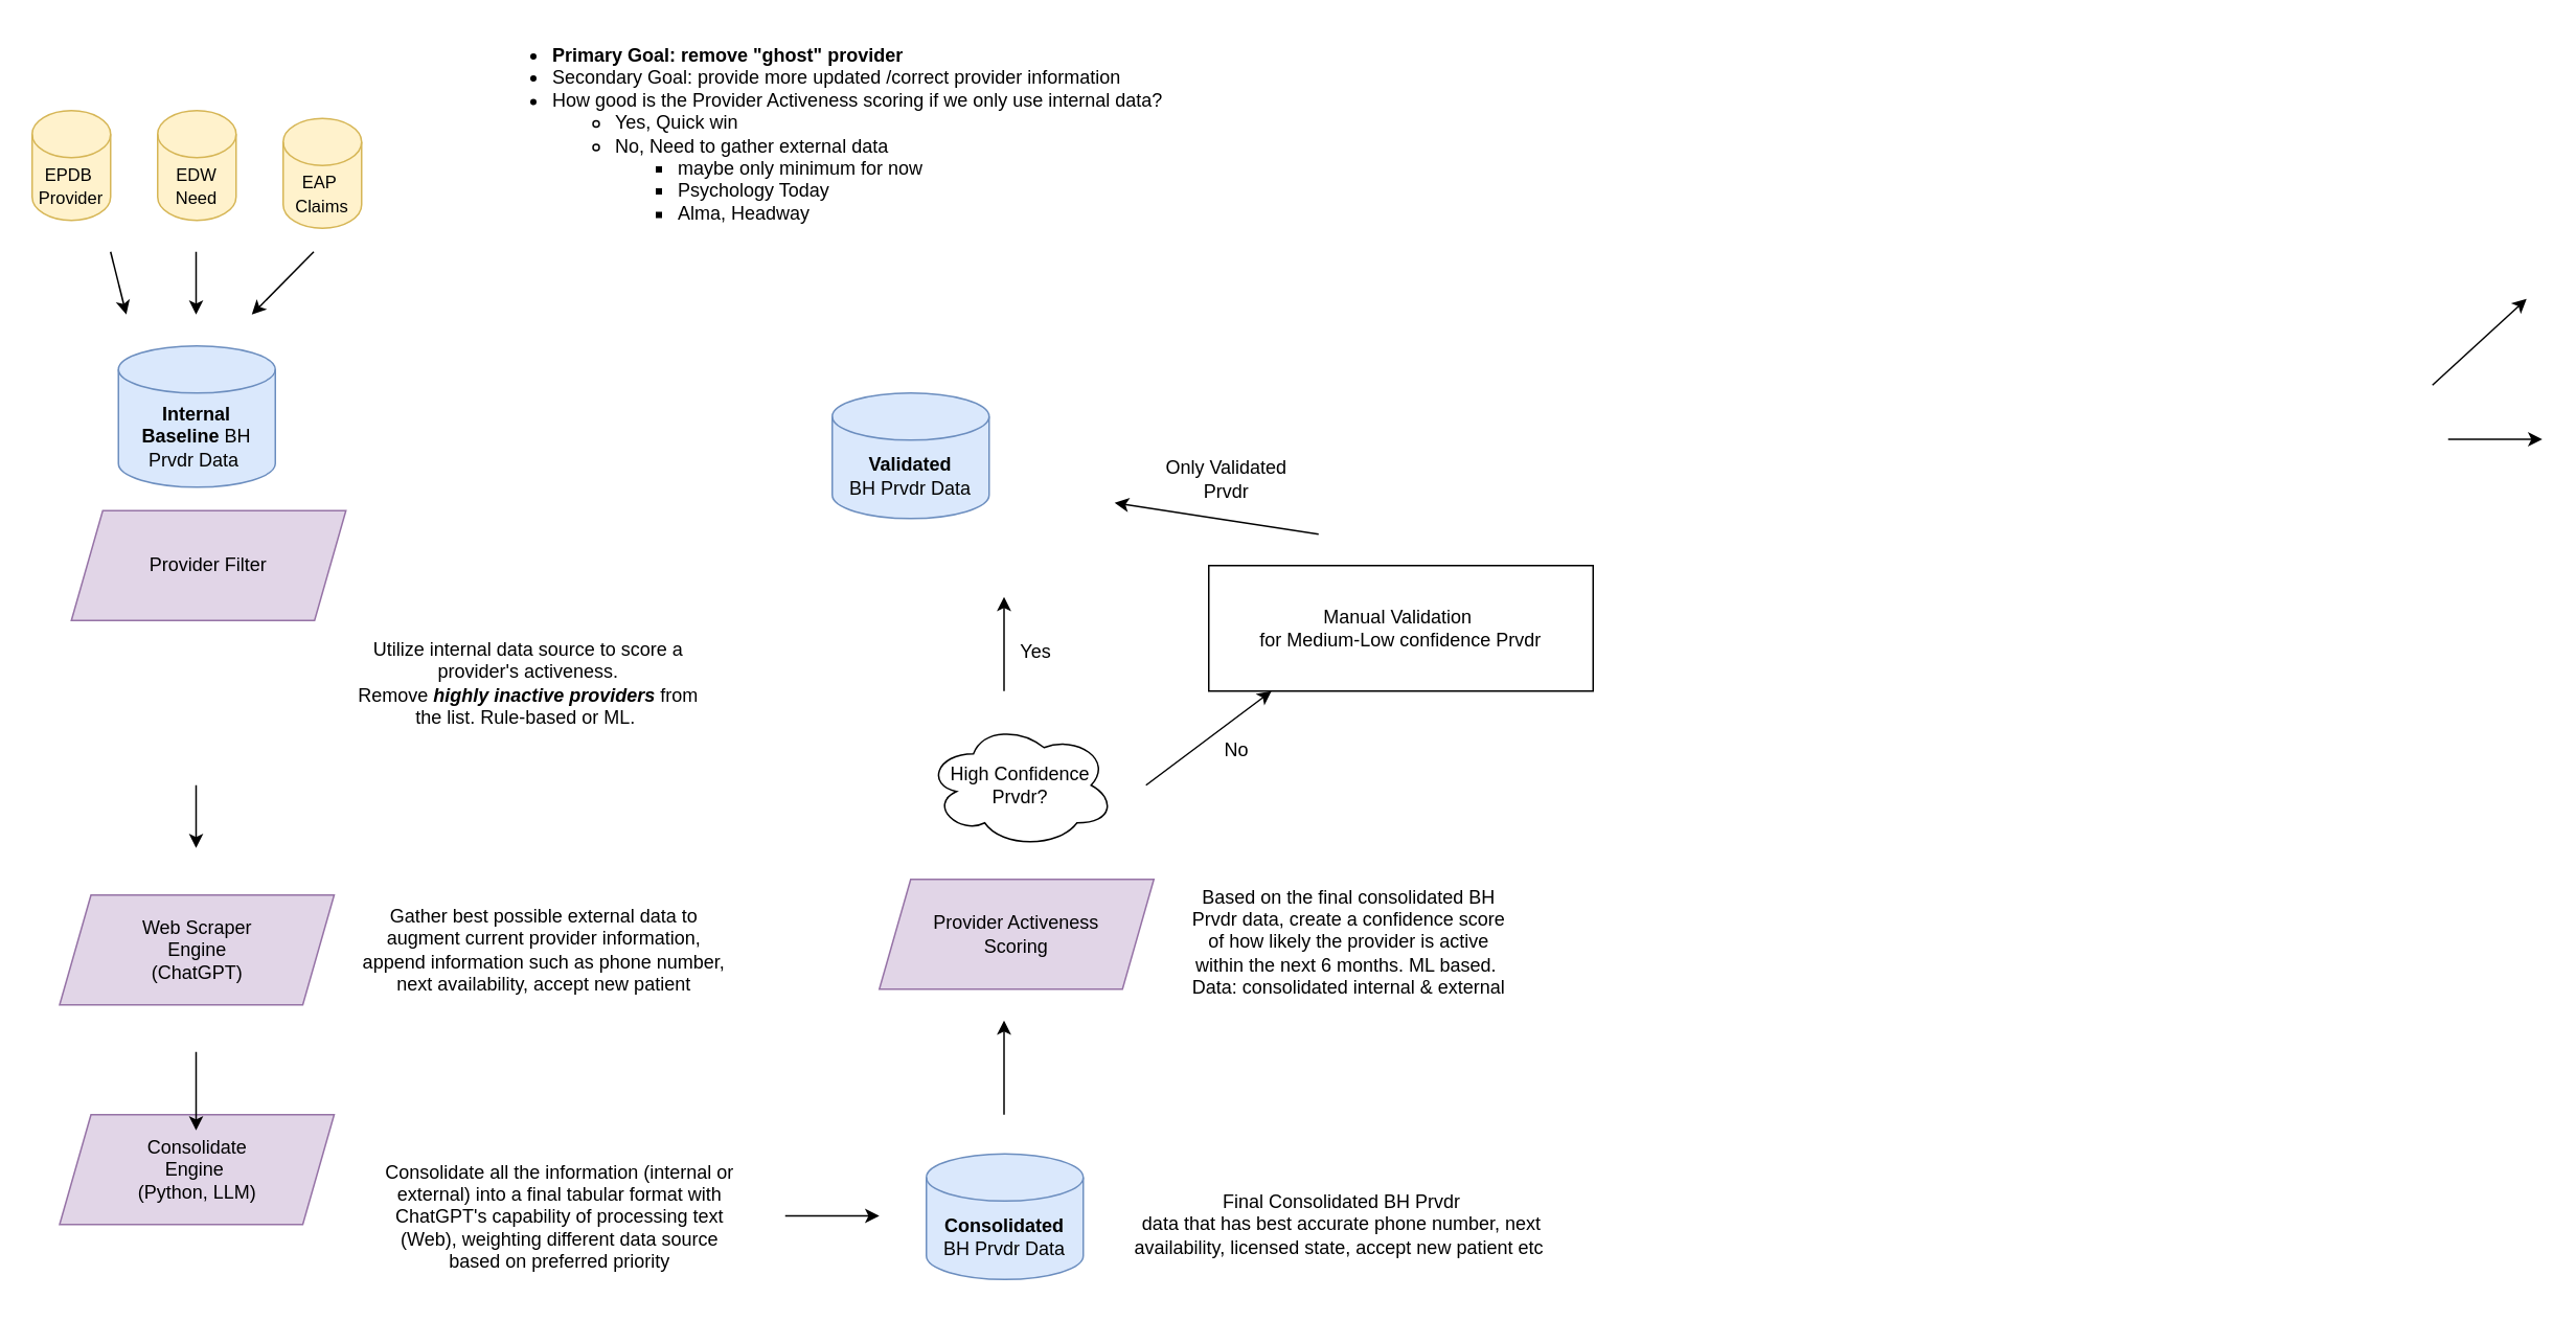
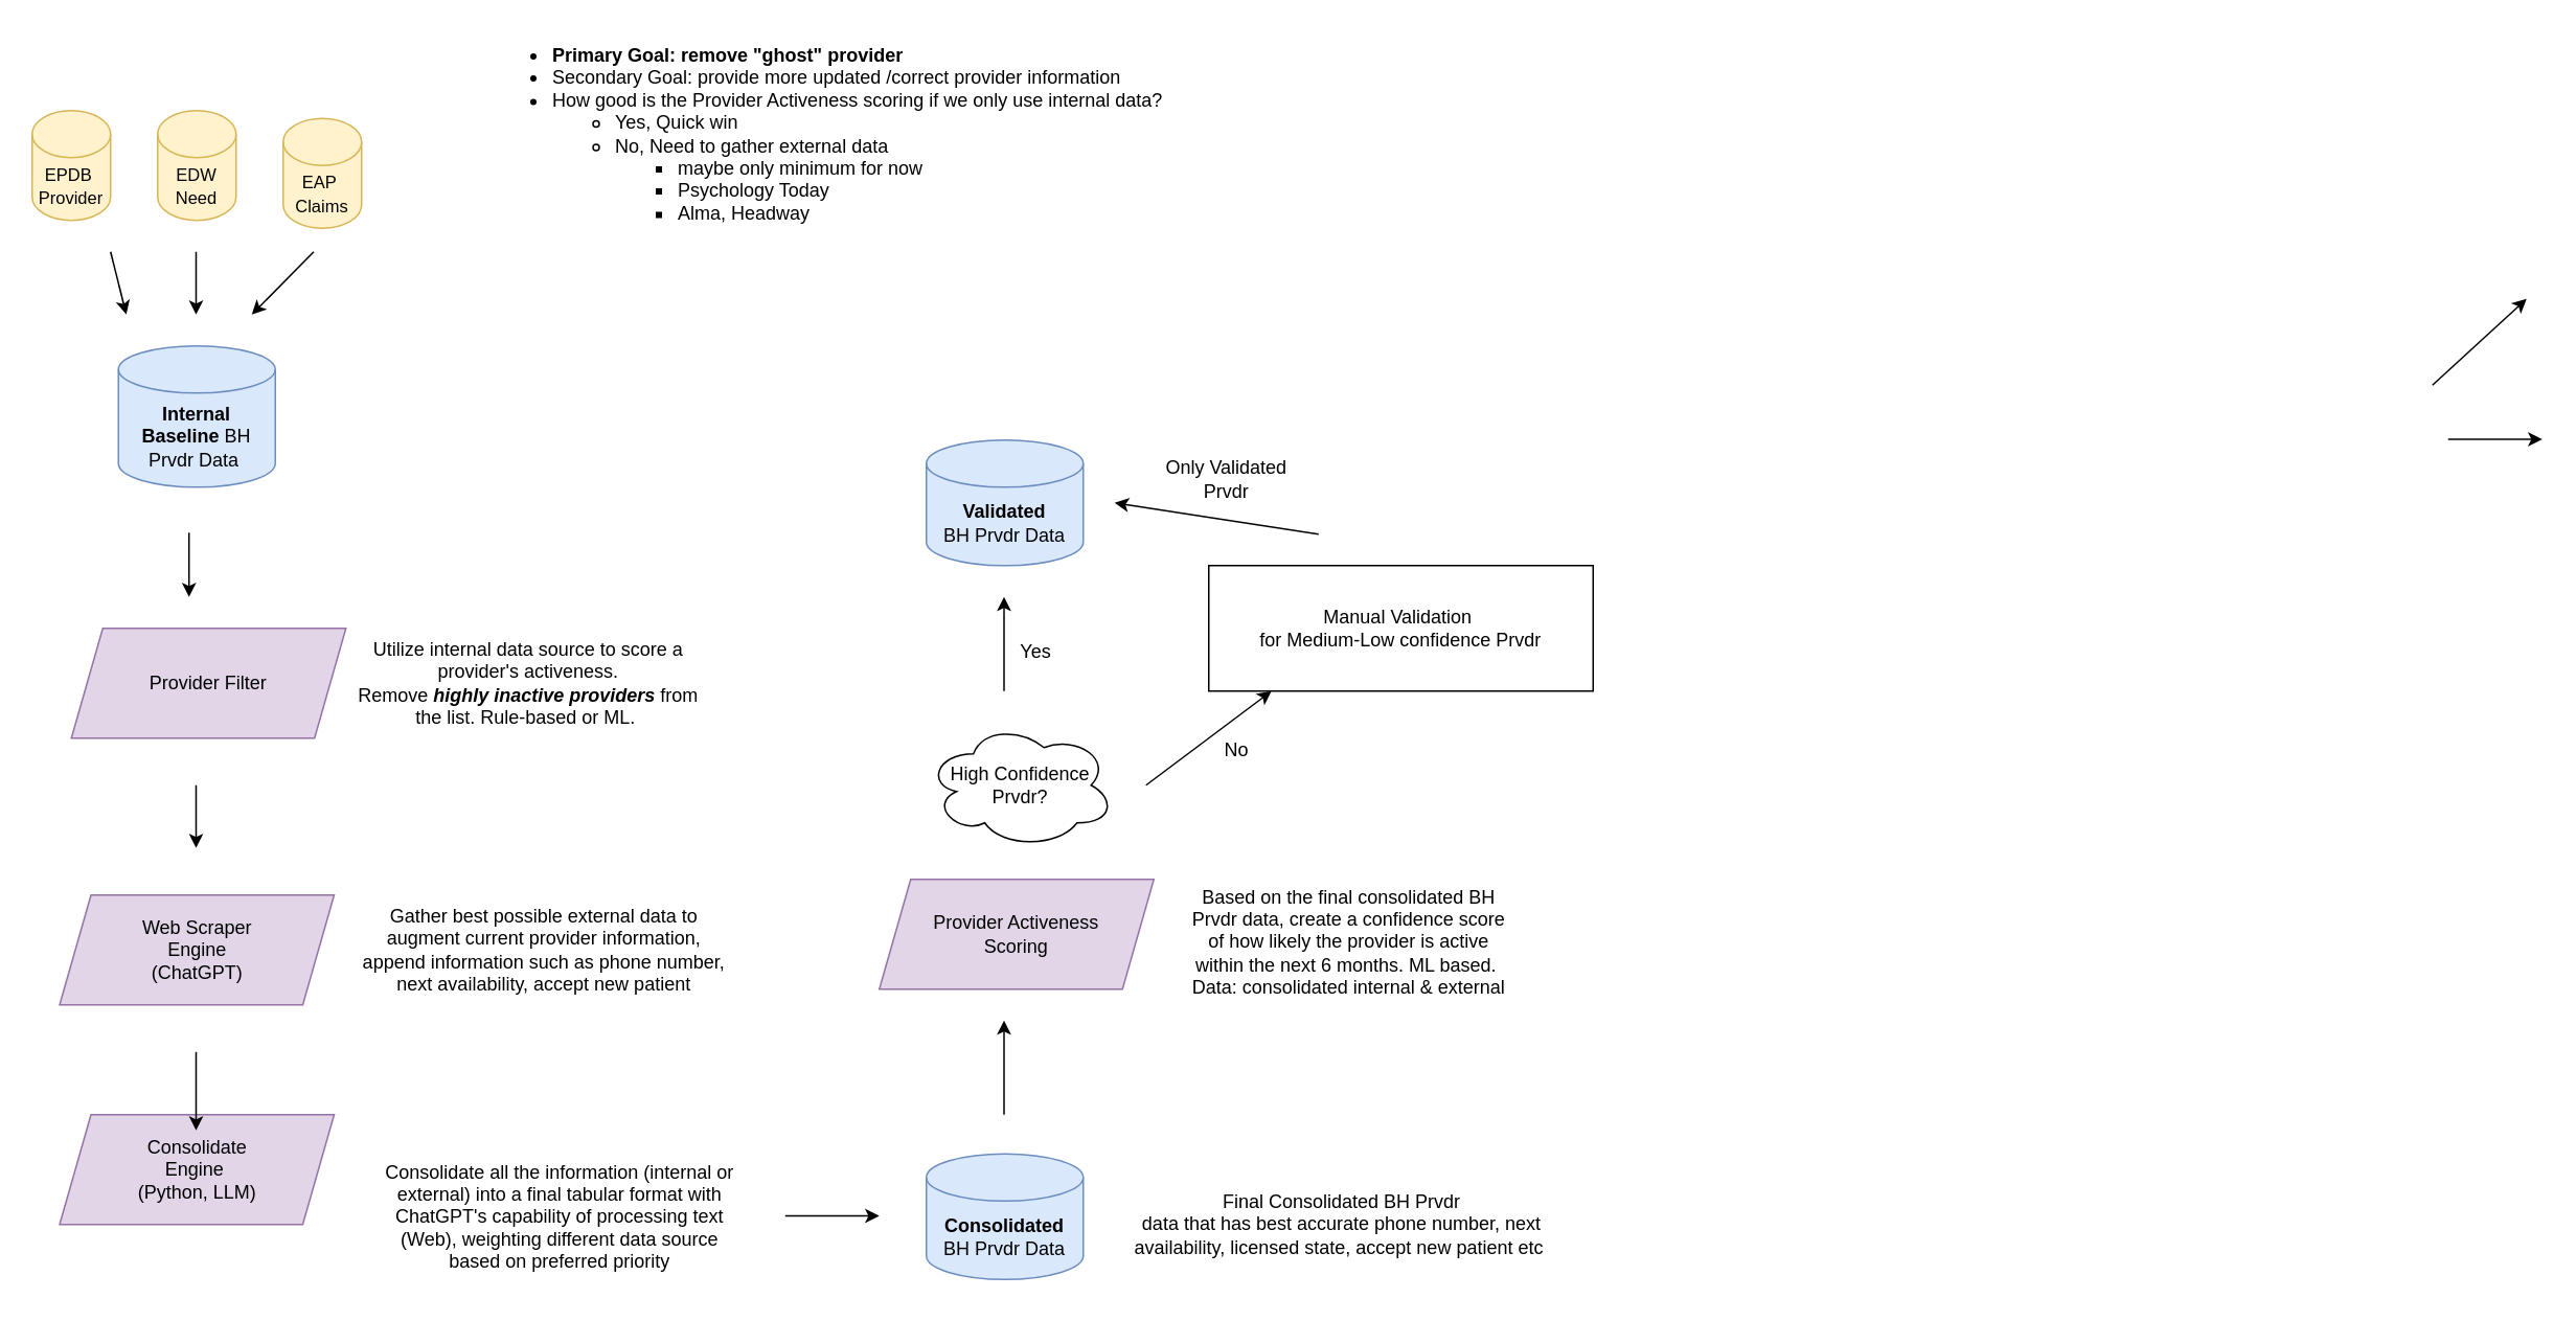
- <mxCell id="27" value="&lt;b&gt;Validated&lt;/b&gt;&lt;br&gt;BH Prvdr Data" style="shape=cylinder3;whiteSpace=wrap;html=1;boundedLbl=1;backgroundOutline=1;size=15;fillColor=#dae8fc;strokeColor=#6c8ebf;" parent="1" vertex="1"><mxGeometry x="530" y="250" width="100" height="80" as="geometry" /></mxCell>
+ <mxCell id="27" value="&lt;b&gt;Validated&lt;/b&gt;&lt;br&gt;BH Prvdr Data" style="shape=cylinder3;whiteSpace=wrap;html=1;boundedLbl=1;backgroundOutline=1;size=15;fillColor=#dae8fc;strokeColor=#6c8ebf;" parent="1" vertex="1"><mxGeometry x="590" y="280" width="100" height="80" as="geometry" /></mxCell>
- <mxCell id="13" value="Provider Filter" style="shape=parallelogram;perimeter=parallelogramPerimeter;whiteSpace=wrap;html=1;fixedSize=1;fillColor=#e1d5e7;strokeColor=#9673a6;" parent="1" vertex="1"><mxGeometry x="45" y="325" width="175" height="70" as="geometry" /></mxCell>
+ <mxCell id="13" value="Provider Filter" style="shape=parallelogram;perimeter=parallelogramPerimeter;whiteSpace=wrap;html=1;fixedSize=1;fillColor=#e1d5e7;strokeColor=#9673a6;" parent="1" vertex="1"><mxGeometry x="45" y="400" width="175" height="70" as="geometry" /></mxCell>
